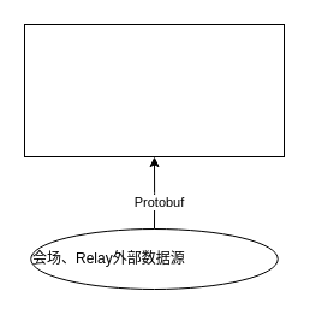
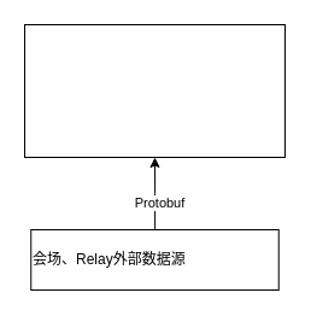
- <mxCell id="4" value="会场、Relay外部数据源" style="ellipse;whiteSpace=wrap;html=1;align=left;" vertex="1" parent="1"><mxGeometry x="25.25" y="190" width="205.5" height="50" as="geometry" /></mxCell>
+ <mxCell id="4" value="会场、Relay外部数据源" style="rounded=0;whiteSpace=wrap;html=1;align=left;" vertex="1" parent="1"><mxGeometry x="25.25" y="190" width="205.5" height="50" as="geometry" /></mxCell>
